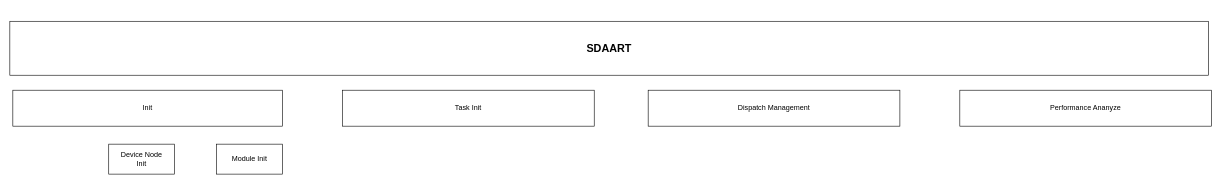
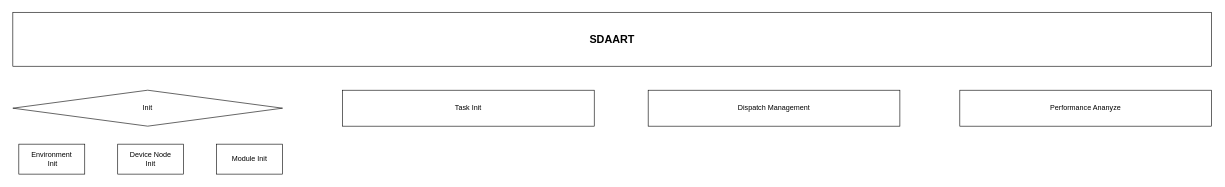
- <mxCell id="2" value="&lt;b&gt;&lt;font style=&quot;font-size: 18px;&quot;&gt;SDAART&lt;/font&gt;&lt;/b&gt;" style="rounded=0;whiteSpace=wrap;html=1;" parent="1" vertex="1"><mxGeometry x="15" y="35" width="2000" height="90" as="geometry" /></mxCell>
+ <mxCell id="2" value="&lt;b&gt;&lt;font style=&quot;font-size: 18px;&quot;&gt;SDAART&lt;/font&gt;&lt;/b&gt;" style="rounded=0;whiteSpace=wrap;html=1;" parent="1" vertex="1"><mxGeometry x="20" y="20" width="2000" height="90" as="geometry" /></mxCell>
- <mxCell id="3" value="Init" style="rounded=0;whiteSpace=wrap;html=1;" parent="1" vertex="1"><mxGeometry x="20" y="150" width="450" height="60" as="geometry" /></mxCell>
+ <mxCell id="3" value="Init" style="rhombus;whiteSpace=wrap;html=1;" parent="1" vertex="1"><mxGeometry x="20" y="150" width="450" height="60" as="geometry" /></mxCell>
+ <mxCell id="7" value="Environment&lt;br&gt;&amp;nbsp;Init" style="rounded=0;whiteSpace=wrap;html=1;" parent="1" vertex="1"><mxGeometry x="30" y="240" width="110" height="50" as="geometry" /></mxCell>
- <mxCell id="8" value="Device Node&lt;br&gt;Init" style="rounded=0;whiteSpace=wrap;html=1;" vertex="1" parent="1"><mxGeometry x="180" y="240" width="110" height="50" as="geometry" /></mxCell>
+ <mxCell id="8" value="Device Node&lt;br&gt;Init" style="rounded=0;whiteSpace=wrap;html=1;" vertex="1" parent="1"><mxGeometry x="195" y="240" width="110" height="50" as="geometry" /></mxCell>
